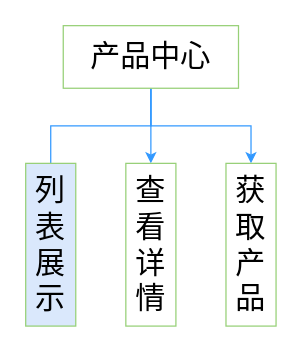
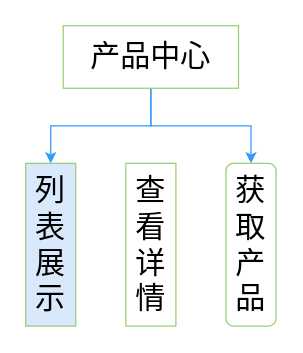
- <mxCell id="3" style="edgeStyle=orthogonalEdgeStyle;rounded=0;orthogonalLoop=1;jettySize=auto;html=1;entryX=0.5;entryY=0;entryDx=0;entryDy=0;strokeColor=#3399FF;" edge="1" parent="1" source="5" target="8"><mxGeometry relative="1" as="geometry" /></mxCell>
- <mxCell id="2" style="edgeStyle=orthogonalEdgeStyle;rounded=0;orthogonalLoop=1;jettySize=auto;html=1;entryX=0.5;entryY=0;entryDx=0;entryDy=0;strokeColor=#3399FF;endArrow=none;" edge="1" parent="1" source="5" target="6"><mxGeometry relative="1" as="geometry" /></mxCell>
+ <mxCell id="2" style="edgeStyle=orthogonalEdgeStyle;rounded=0;orthogonalLoop=1;jettySize=auto;html=1;entryX=0.5;entryY=0;entryDx=0;entryDy=0;strokeColor=#3399FF;" edge="1" parent="1" source="5" target="6"><mxGeometry relative="1" as="geometry" /></mxCell>
- <mxCell id="7" value="获取产品" style="rounded=0;whiteSpace=wrap;html=1;fontSize=24;strokeColor=#97D077;" vertex="1" parent="1"><mxGeometry x="180" y="130" width="40" height="130" as="geometry" /></mxCell>
+ <mxCell id="7" value="获取产品" style="whiteSpace=wrap;html=1;fontSize=24;strokeColor=#97D077;rounded=1;" vertex="1" parent="1"><mxGeometry x="180" y="130" width="40" height="130" as="geometry" /></mxCell>
